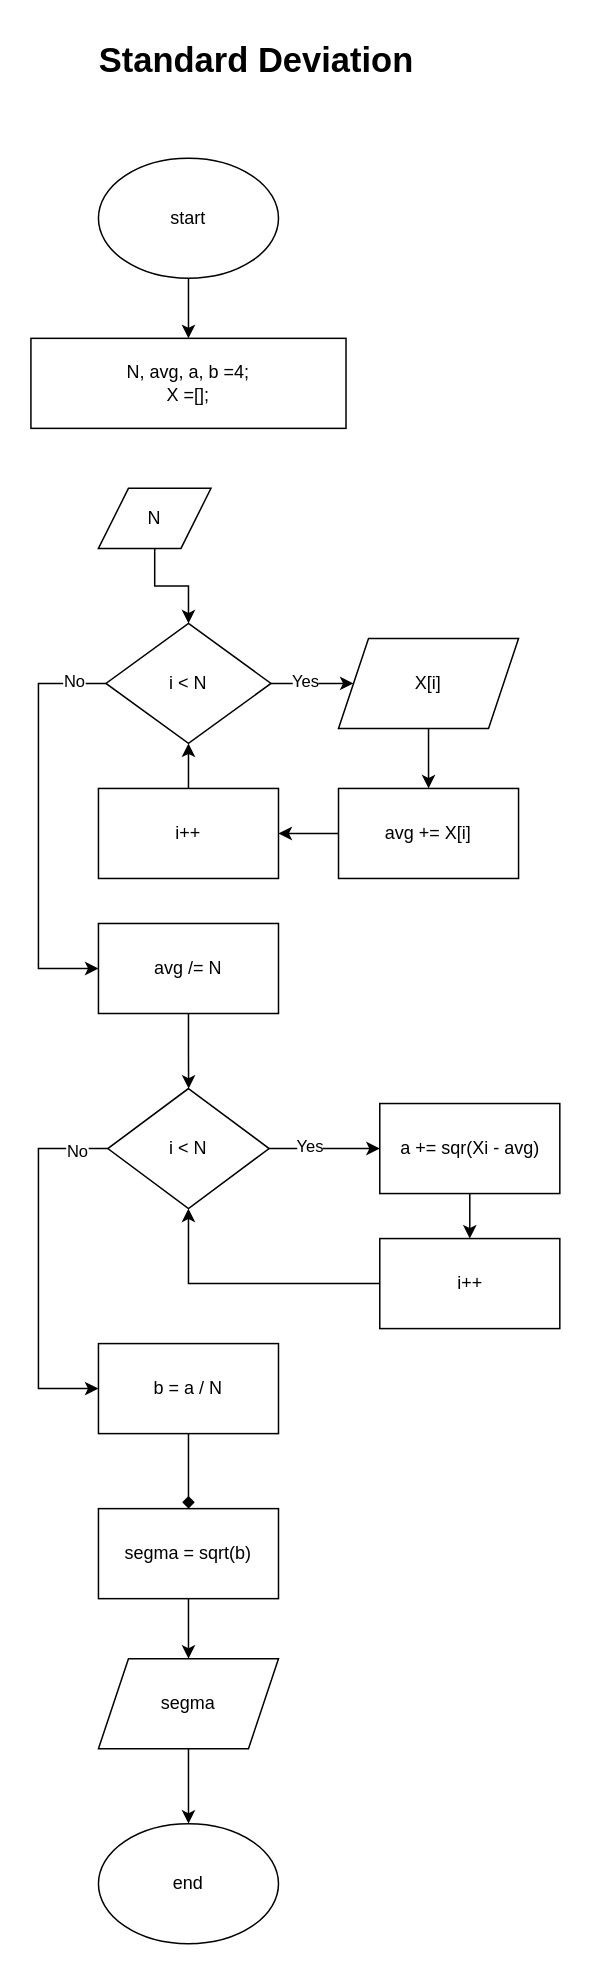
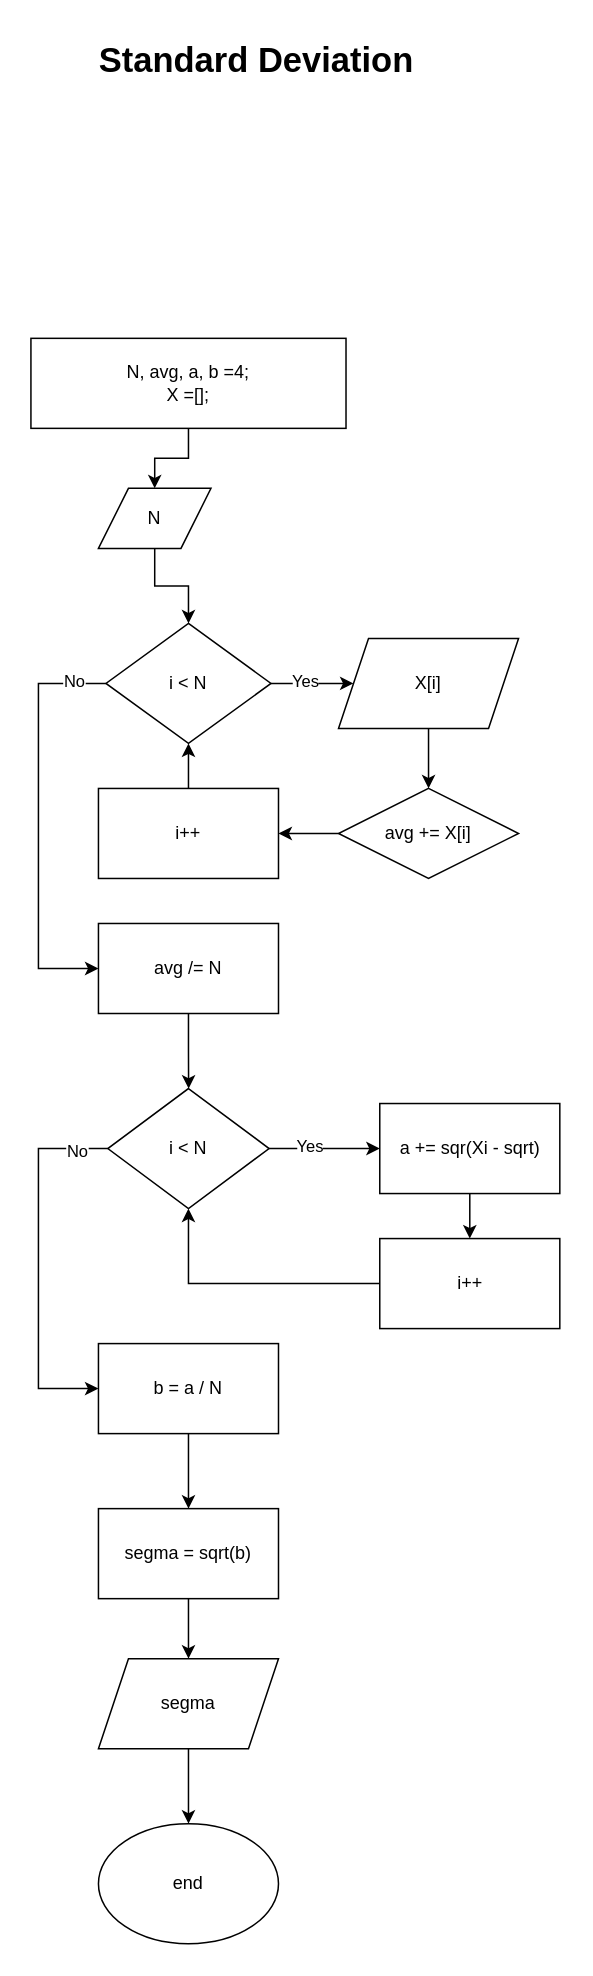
- <mxCell id="3" value="start" style="ellipse;whiteSpace=wrap;html=1;" parent="1" vertex="1"><mxGeometry x="65" y="105" width="120" height="80" as="geometry" /></mxCell>
- <mxCell id="2" value="" style="edgeStyle=orthogonalEdgeStyle;rounded=0;orthogonalLoop=1;jettySize=auto;html=1;" parent="1" source="3" target="5" edge="1"><mxGeometry relative="1" as="geometry" /></mxCell>
+ <mxCell id="4" value="" style="edgeStyle=orthogonalEdgeStyle;rounded=0;orthogonalLoop=1;jettySize=auto;html=1;" parent="1" source="5" target="7" edge="1"><mxGeometry relative="1" as="geometry" /></mxCell>
- <mxCell id="16" value="avg += X[i]" style="whiteSpace=wrap;html=1;" parent="1" vertex="1"><mxGeometry x="225" y="525" width="120" height="60" as="geometry" /></mxCell>
+ <mxCell id="16" value="avg += X[i]" style="rhombus;whiteSpace=wrap;html=1;" parent="1" vertex="1"><mxGeometry x="225" y="525" width="120" height="60" as="geometry" /></mxCell>
- <mxCell id="27" value="a += sqr(Xi - avg)" style="whiteSpace=wrap;html=1;" parent="1" vertex="1"><mxGeometry x="252.5" y="735" width="120" height="60" as="geometry" /></mxCell>
+ <mxCell id="27" value="a += sqr(Xi - sqrt)" style="whiteSpace=wrap;html=1;" parent="1" vertex="1"><mxGeometry x="252.5" y="735" width="120" height="60" as="geometry" /></mxCell>
- <mxCell id="30" value="" style="edgeStyle=orthogonalEdgeStyle;rounded=0;orthogonalLoop=1;jettySize=auto;html=1;endArrow=diamond;" parent="1" source="31" target="33" edge="1"><mxGeometry relative="1" as="geometry" /></mxCell>
+ <mxCell id="30" value="" style="edgeStyle=orthogonalEdgeStyle;rounded=0;orthogonalLoop=1;jettySize=auto;html=1;" parent="1" source="31" target="33" edge="1"><mxGeometry relative="1" as="geometry" /></mxCell>
